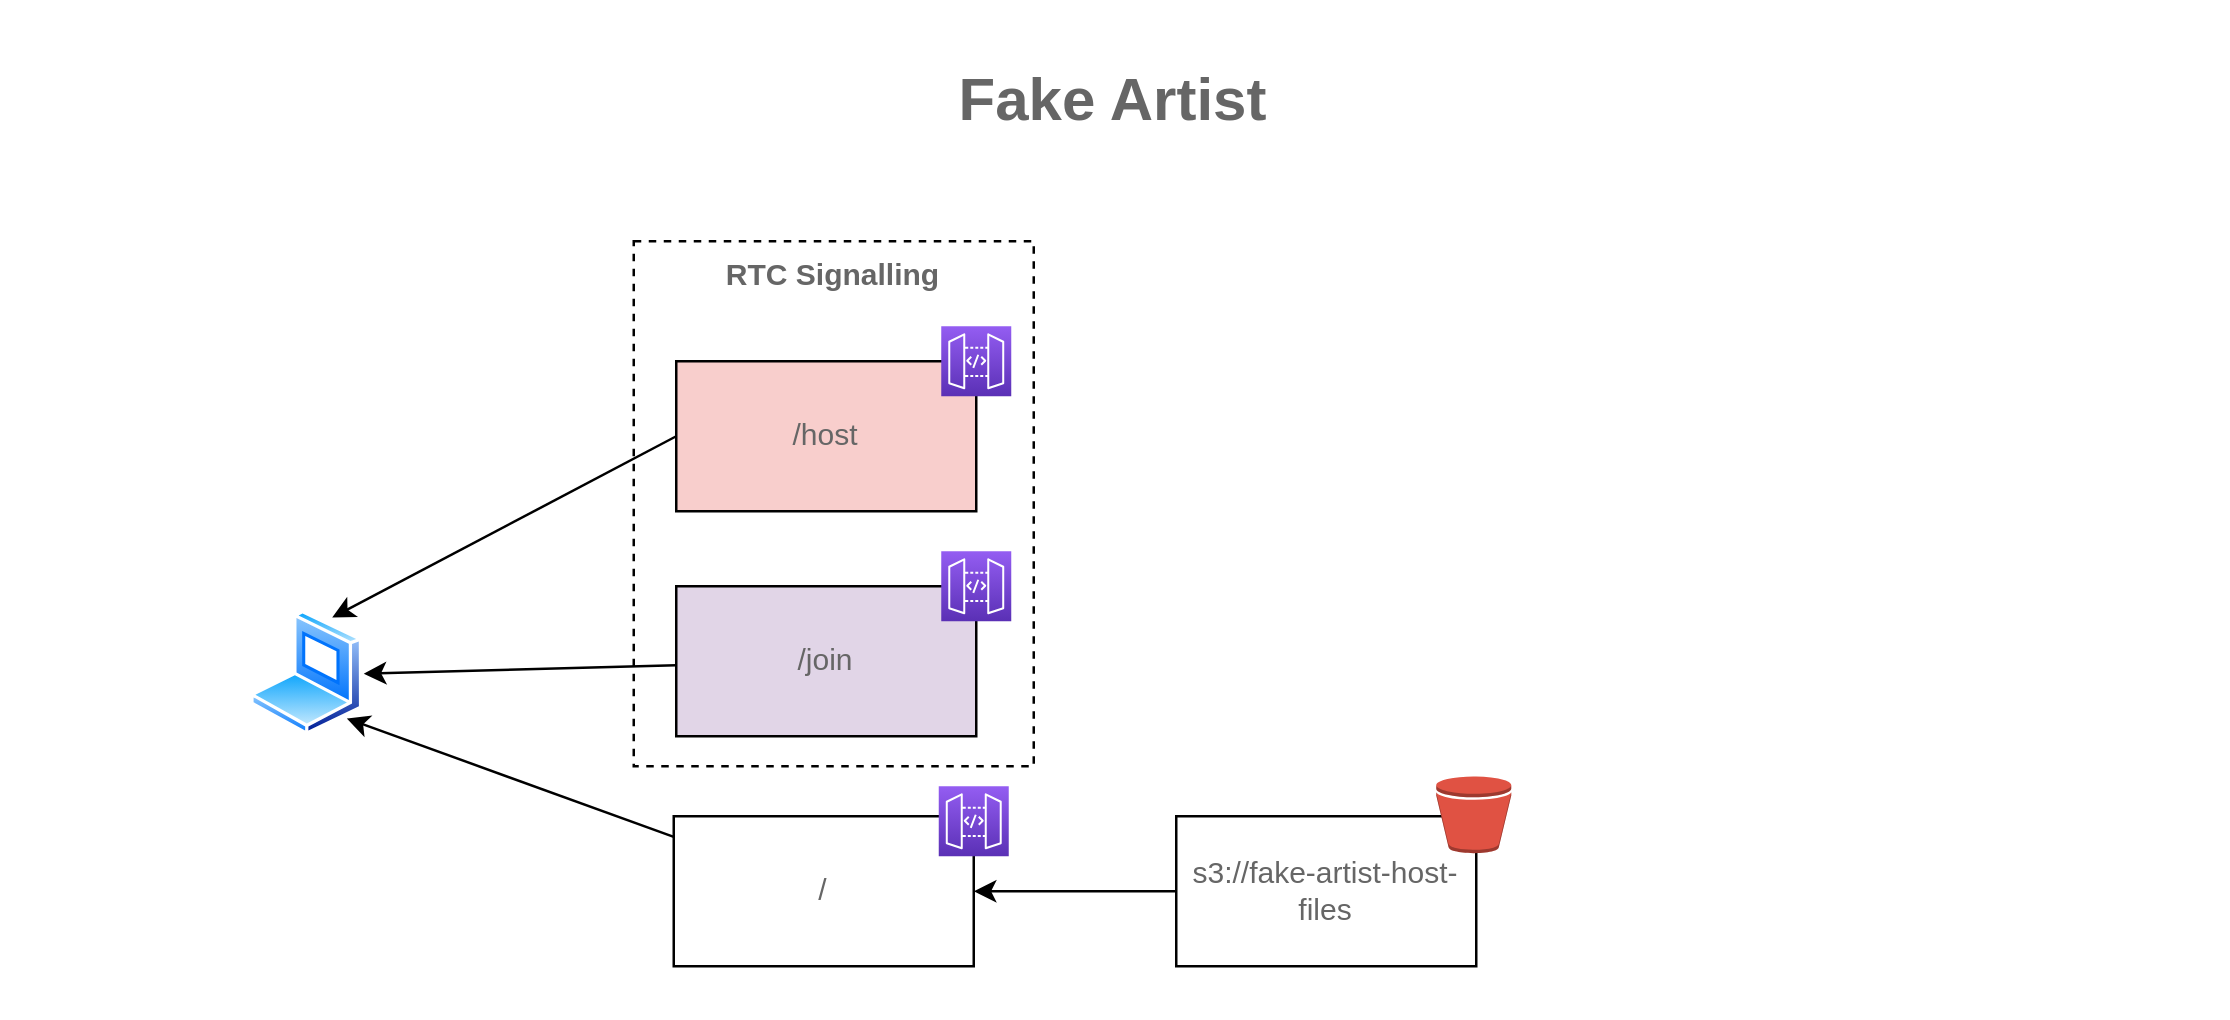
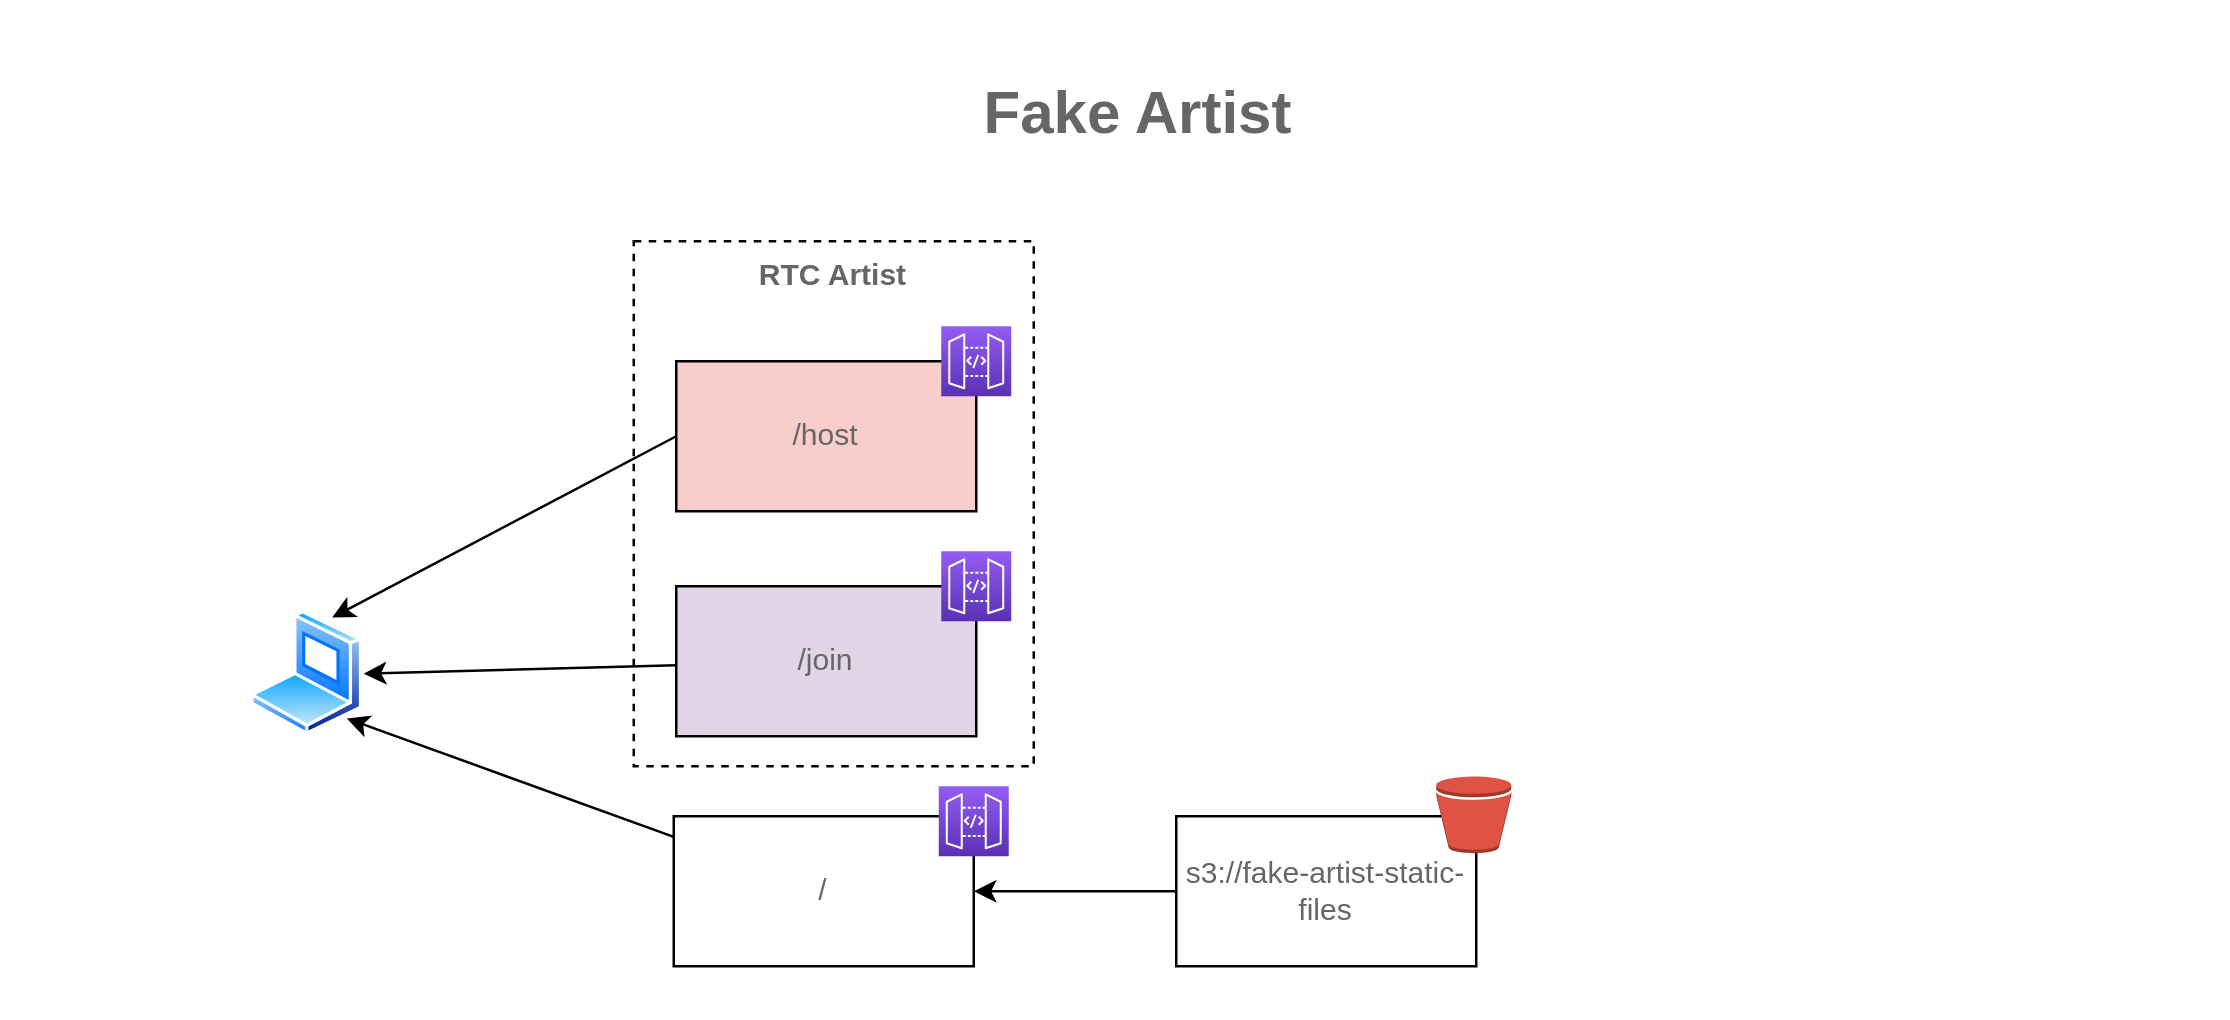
- <mxCell id="20" value="&lt;h1&gt;Fake Artist&lt;br&gt;&lt;/h1&gt;" style="text;html=1;strokeColor=none;fillColor=none;align=center;verticalAlign=middle;whiteSpace=wrap;rounded=0;dashed=1;fontStyle=1;fontColor=#666666;" vertex="1" parent="1"><mxGeometry width="850" height="40" as="geometry" x="20" y="20" /></mxCell>
+ <mxCell id="20" value="&lt;h1&gt;Fake Artist&lt;br&gt;&lt;/h1&gt;" style="text;html=1;strokeColor=none;fillColor=none;align=center;verticalAlign=middle;whiteSpace=wrap;rounded=0;dashed=1;fontStyle=1;fontColor=#666666;" vertex="1" parent="1"><mxGeometry x="30" y="25" width="850" height="40" as="geometry" /></mxCell>
- <mxCell id="19" value="&lt;b&gt;RTC Signalling&lt;/b&gt;" style="rounded=0;whiteSpace=wrap;html=1;dashed=1;verticalAlign=top;fillColor=none;fontColor=#666666;" vertex="1" parent="1"><mxGeometry x="253" y="96" width="160" height="210" as="geometry" /></mxCell>
+ <mxCell id="19" value="&lt;b&gt;RTC Artist&lt;/b&gt;" style="rounded=0;whiteSpace=wrap;html=1;dashed=1;verticalAlign=top;fillColor=none;fontColor=#666666;" vertex="1" parent="1"><mxGeometry x="253" y="96" width="160" height="210" as="geometry" /></mxCell>
- <mxCell id="17" value="&lt;div&gt;s3://fake-artist-host-files&lt;/div&gt;" style="rounded=0;whiteSpace=wrap;html=1;fontStyle=0;fontColor=#666666;" vertex="1" parent="16"><mxGeometry y="16" width="120" height="60" as="geometry" /></mxCell>
+ <mxCell id="17" value="&lt;div&gt;s3://fake-artist-static-files&lt;/div&gt;" style="rounded=0;whiteSpace=wrap;html=1;fontStyle=0;fontColor=#666666;" vertex="1" parent="16"><mxGeometry y="16" width="120" height="60" as="geometry" /></mxCell>
